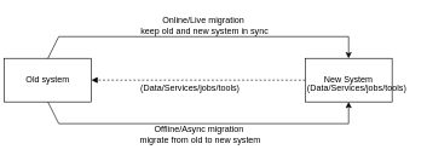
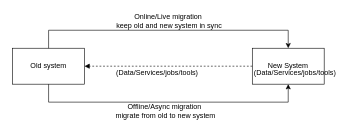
- <mxCell id="2" value="Old system" style="rounded=0;whiteSpace=wrap;html=1;" vertex="1" parent="1"><mxGeometry x="5" y="80" width="120" height="60" as="geometry" /></mxCell>
+ <mxCell id="2" value="Old system" style="rounded=0;whiteSpace=wrap;html=1;" vertex="1" parent="1"><mxGeometry x="20" y="80" width="120" height="60" as="geometry" /></mxCell>
